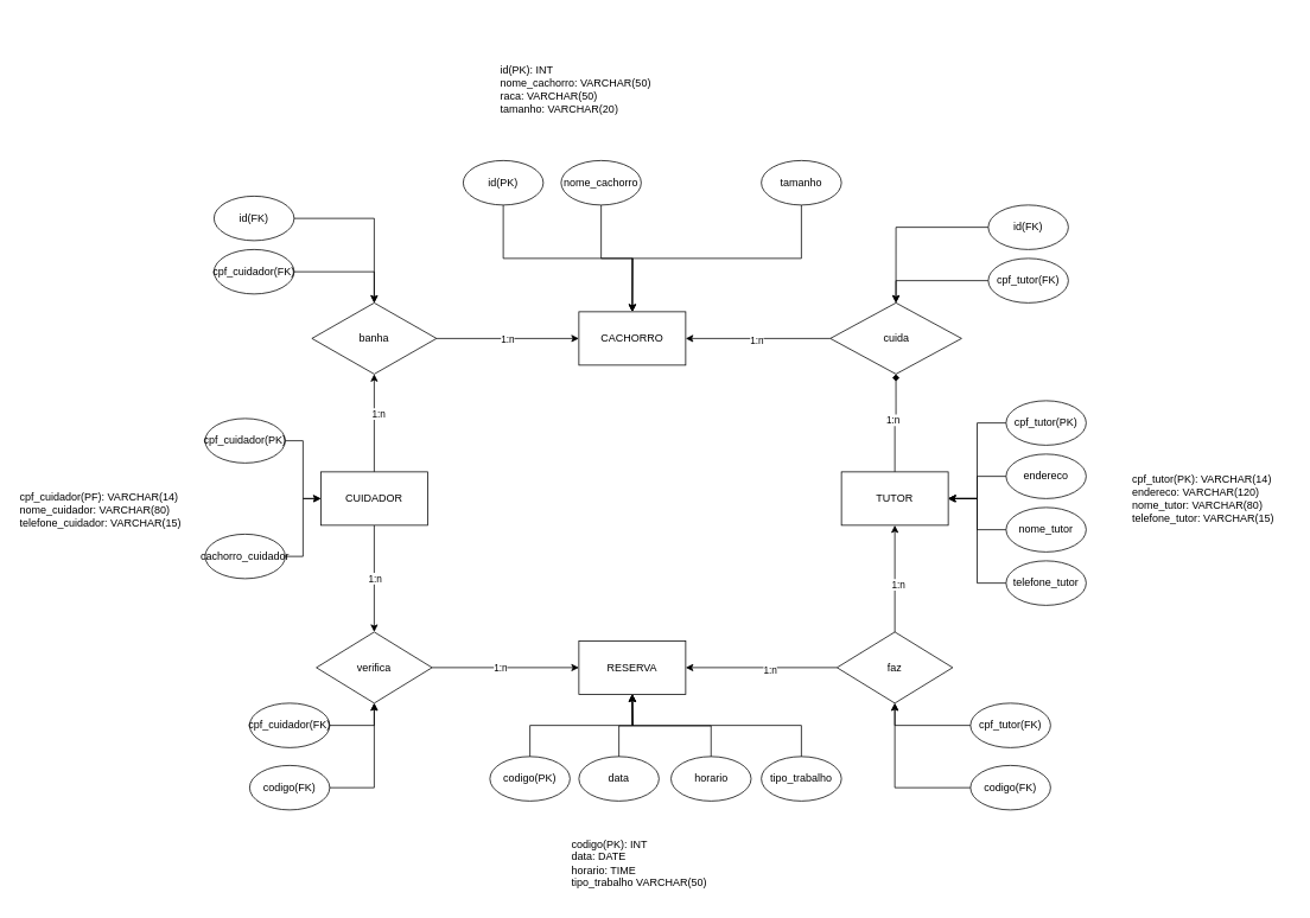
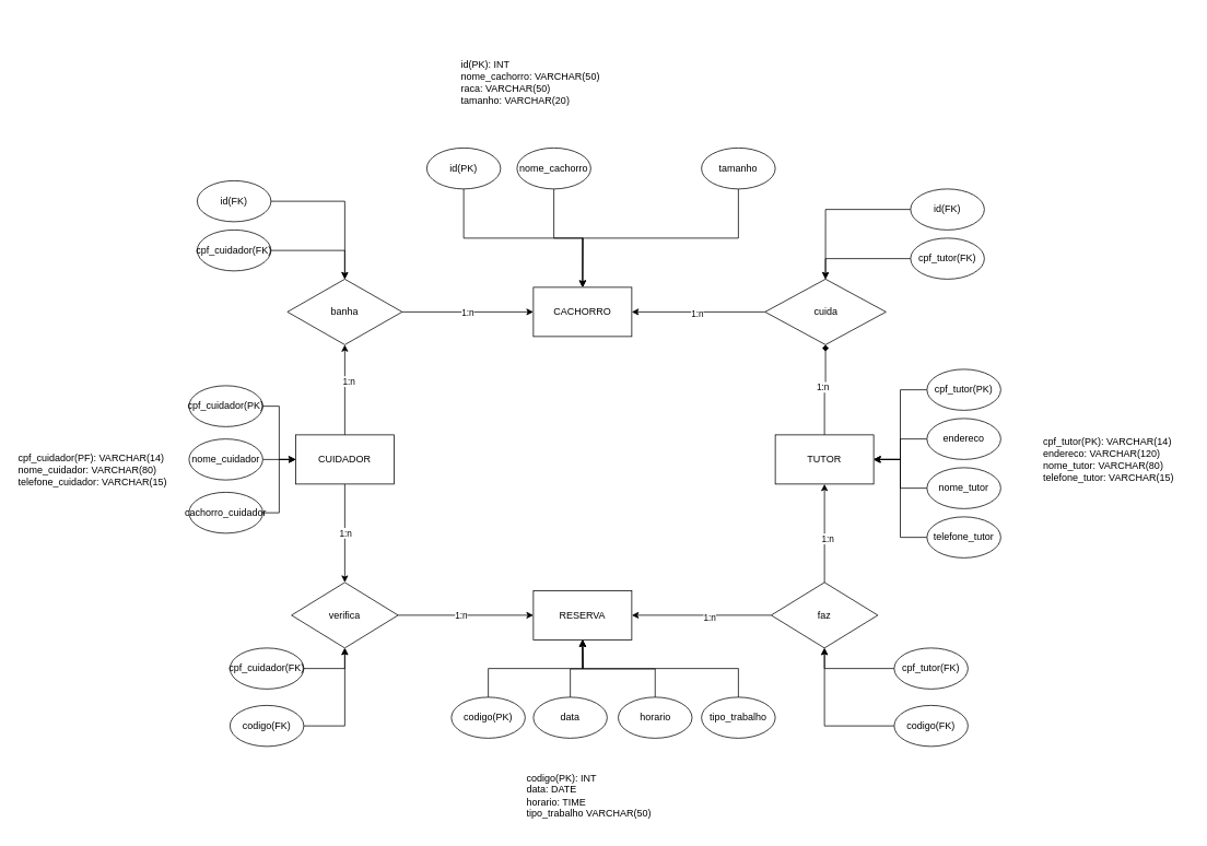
+ <mxCell id="65" value="nome_cuidador" style="ellipse;whiteSpace=wrap;html=1;" vertex="1" parent="1"><mxGeometry x="230" y="535" width="90" height="50" as="geometry" /></mxCell>
+ <mxCell id="64" style="edgeStyle=orthogonalEdgeStyle;rounded=0;orthogonalLoop=1;jettySize=auto;html=1;exitX=1;exitY=0.5;exitDx=0;exitDy=0;entryX=0;entryY=0.5;entryDx=0;entryDy=0;" edge="1" parent="1" source="65" target="22"><mxGeometry relative="1" as="geometry" /></mxCell>
